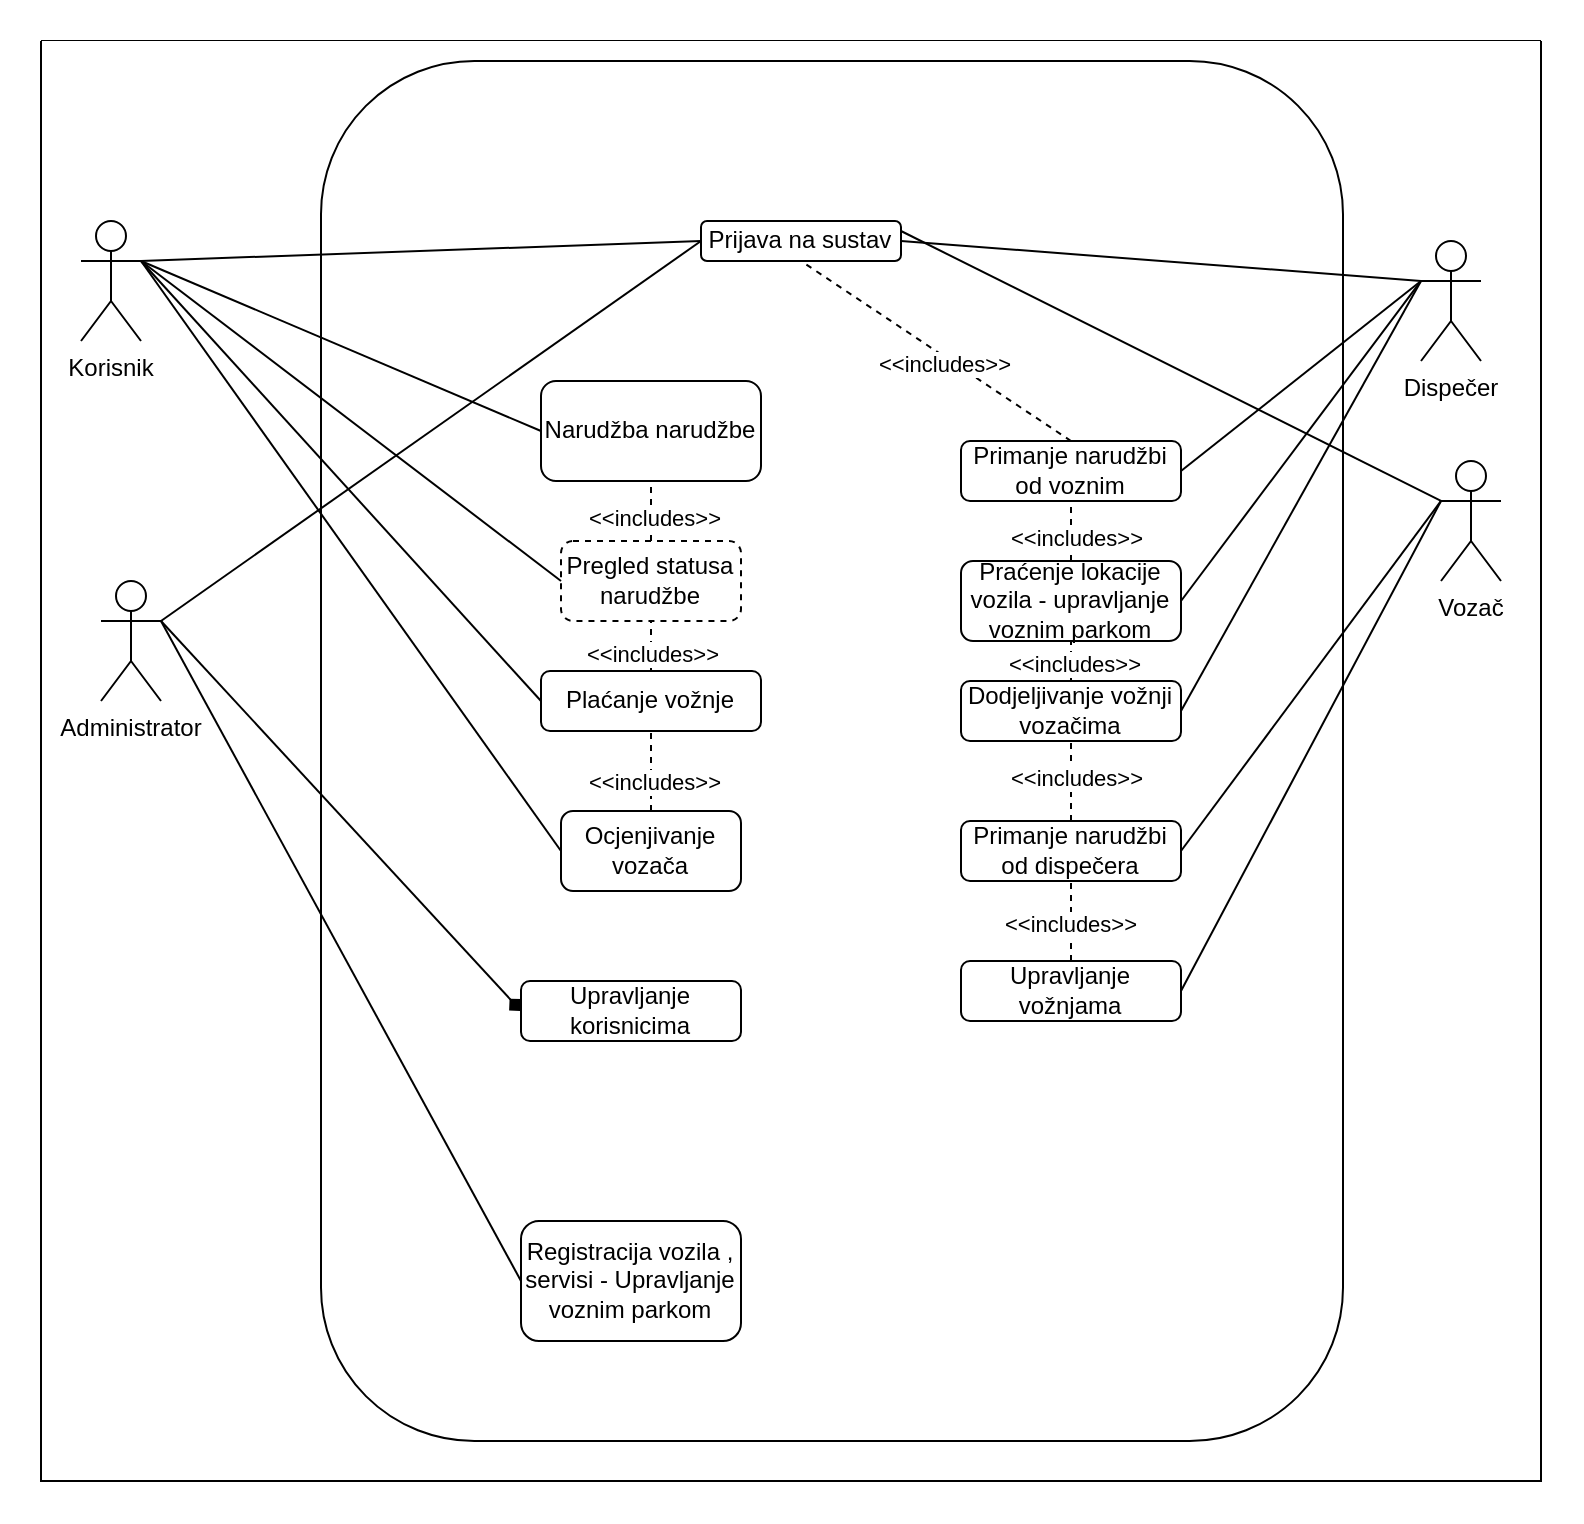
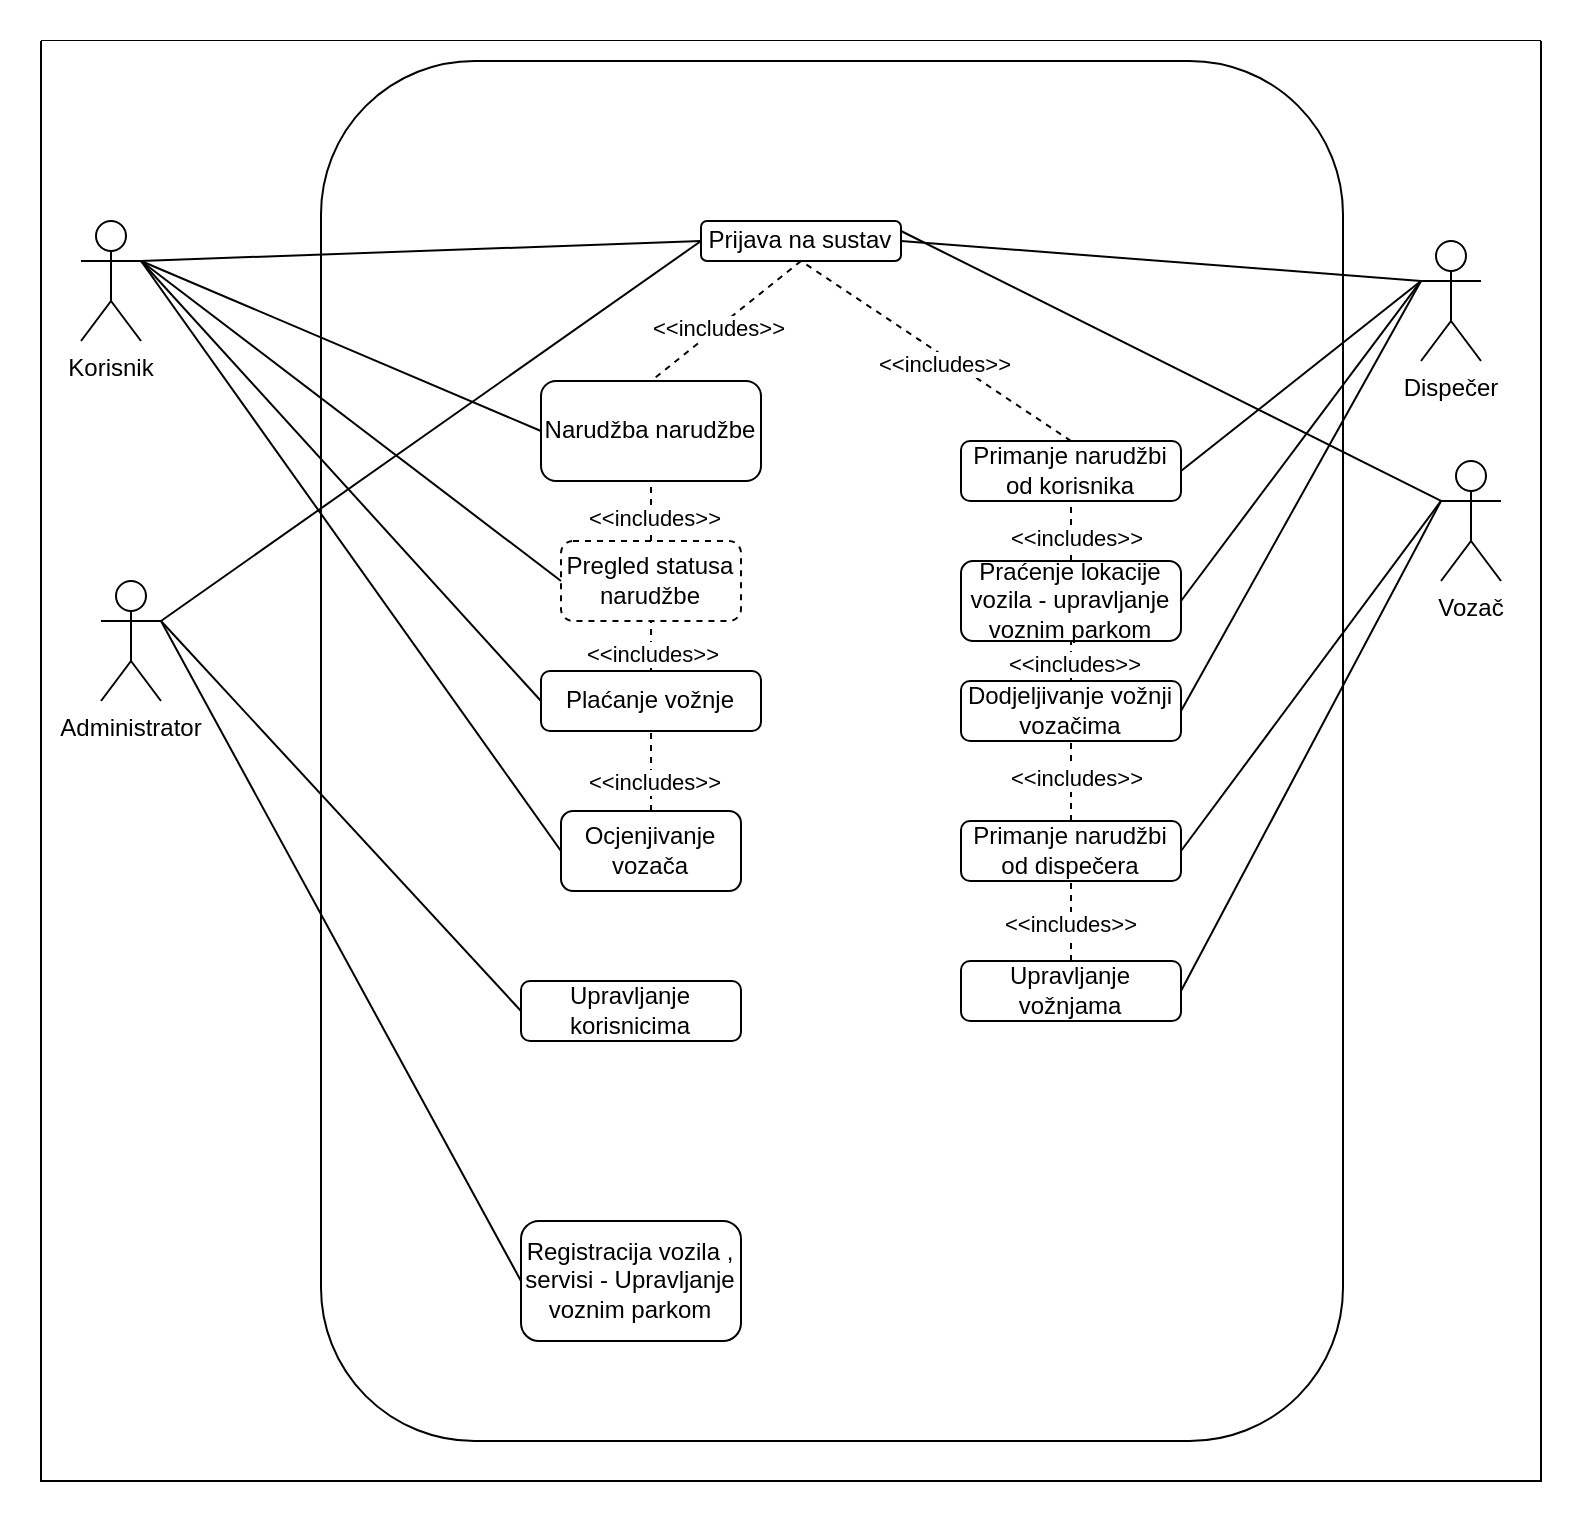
+ <mxCell id="17" value="" style="endArrow=none;dashed=1;html=1;rounded=0;exitX=0.5;exitY=1;exitDx=0;exitDy=0;entryX=0.5;entryY=0;entryDx=0;entryDy=0;" edge="1" parent="2" source="8" target="9"><mxGeometry width="50" height="50" relative="1" as="geometry"><mxPoint x="445.5" y="216.43" as="sourcePoint" /><mxPoint x="345.5" y="209.999" as="targetPoint" /></mxGeometry></mxCell>
+ <mxCell id="18" value="&amp;lt;&amp;lt;includes&amp;gt;&amp;gt;" style="edgeLabel;html=1;align=center;verticalAlign=middle;resizable=0;points=[];" vertex="1" connectable="0" parent="17"><mxGeometry x="0.112" relative="1" as="geometry"><mxPoint as="offset" /></mxGeometry></mxCell>
- <mxCell id="13" value="Primanje narudžbi od voznim" style="rounded=1;whiteSpace=wrap;html=1;" vertex="1" parent="2"><mxGeometry x="460" y="200" width="110" height="30" as="geometry" /></mxCell>
+ <mxCell id="13" value="Primanje narudžbi od korisnika" style="rounded=1;whiteSpace=wrap;html=1;" vertex="1" parent="2"><mxGeometry x="460" y="200" width="110" height="30" as="geometry" /></mxCell>
- <mxCell id="51" value="" style="endArrow=diamond;html=1;rounded=0;exitX=1;exitY=0.333;exitDx=0;exitDy=0;exitPerimeter=0;entryX=0;entryY=0.5;entryDx=0;entryDy=0;" edge="1" parent="2" source="7" target="49"><mxGeometry width="50" height="50" relative="1" as="geometry"><mxPoint x="370" y="590" as="sourcePoint" /><mxPoint x="420" y="540" as="targetPoint" /></mxGeometry></mxCell>
+ <mxCell id="51" value="" style="endArrow=none;html=1;rounded=0;exitX=1;exitY=0.333;exitDx=0;exitDy=0;exitPerimeter=0;entryX=0;entryY=0.5;entryDx=0;entryDy=0;" edge="1" parent="2" source="7" target="49"><mxGeometry width="50" height="50" relative="1" as="geometry"><mxPoint x="370" y="590" as="sourcePoint" /><mxPoint x="420" y="540" as="targetPoint" /></mxGeometry></mxCell>
